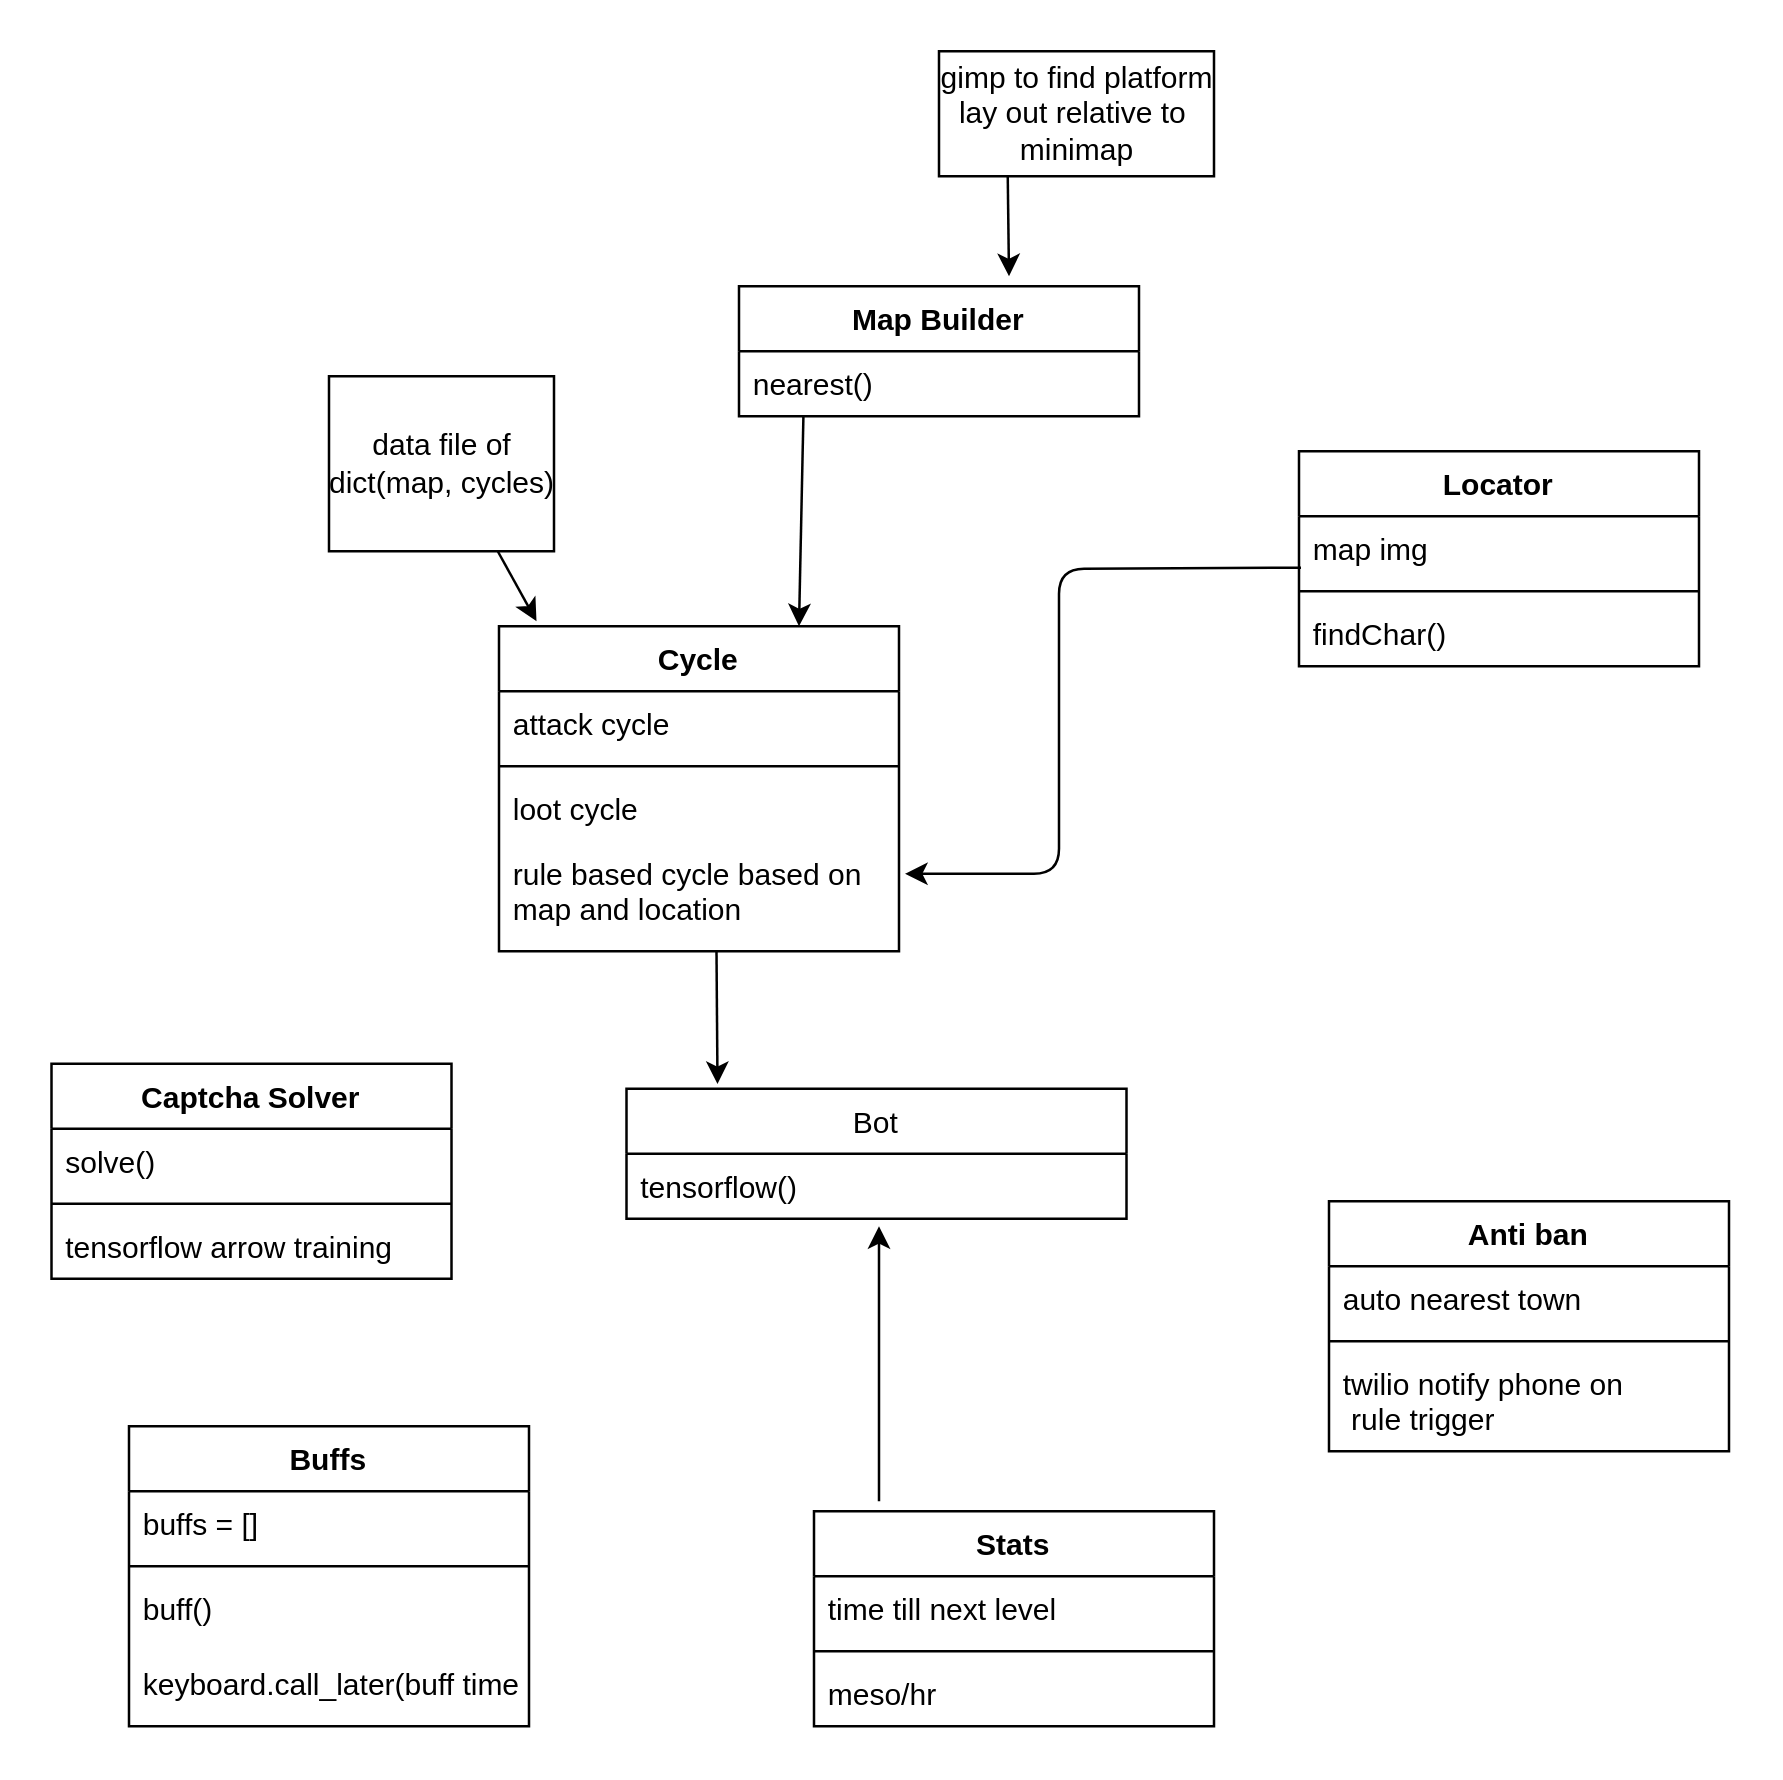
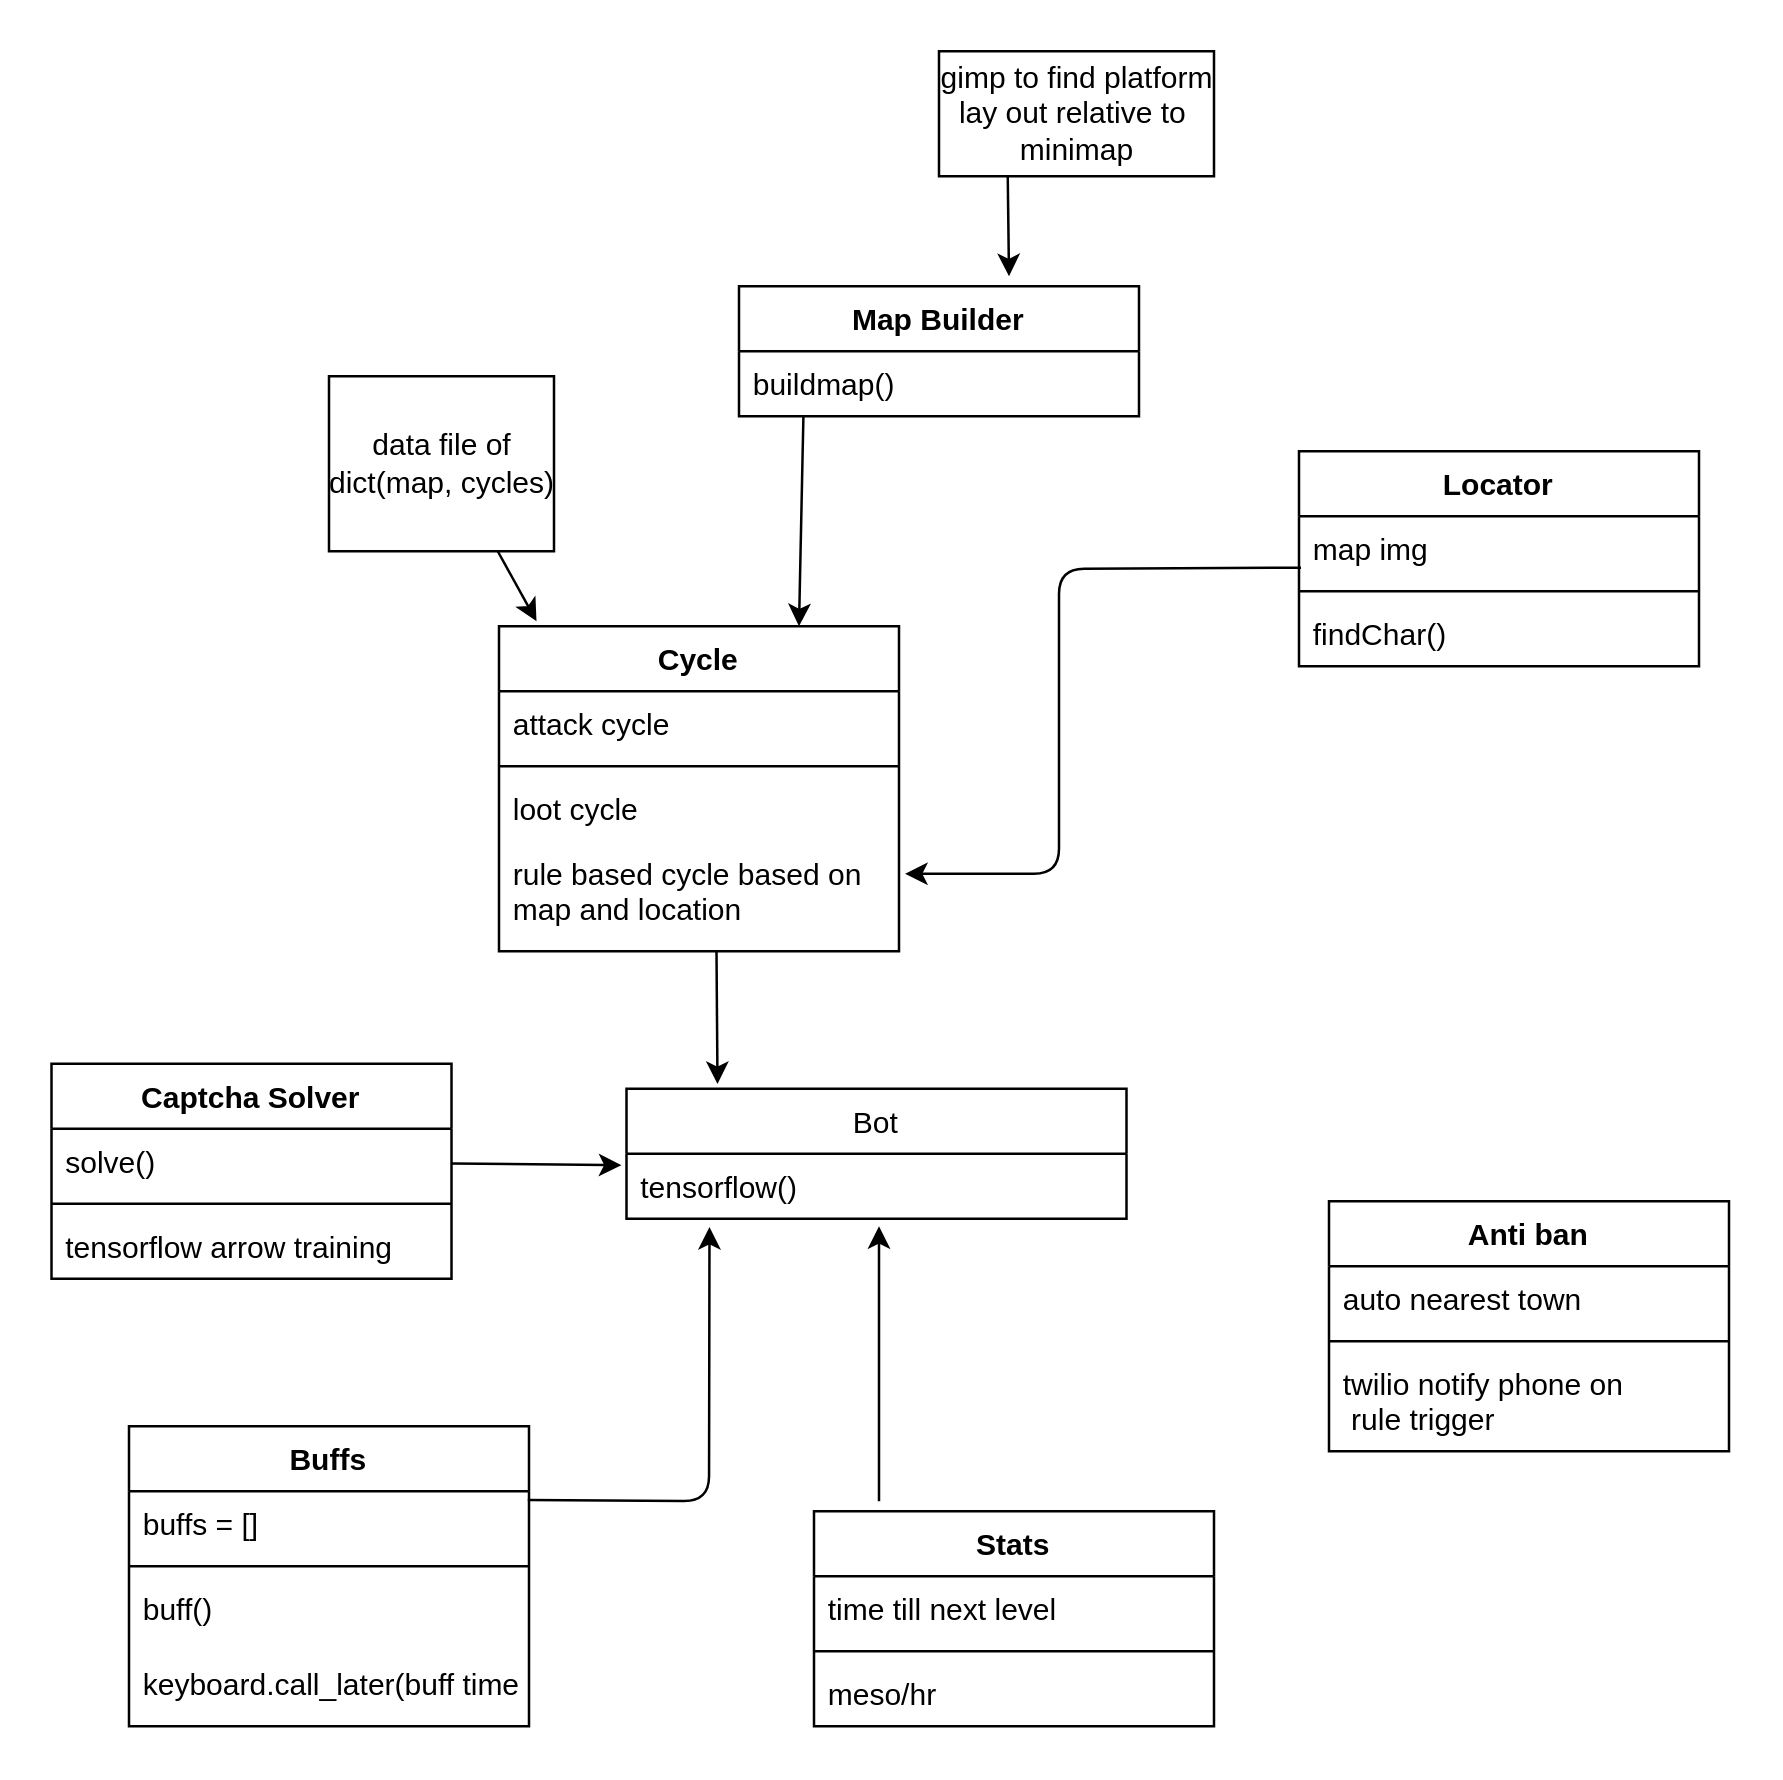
- <mxCell id="28" value="nearest()" style="text;strokeColor=none;fillColor=none;align=left;verticalAlign=top;spacingLeft=4;spacingRight=4;overflow=hidden;rotatable=0;points=[[0,0.5],[1,0.5]];portConstraint=eastwest;" vertex="1" parent="27"><mxGeometry y="26" width="160" height="26" as="geometry" /></mxCell>
+ <mxCell id="28" value="buildmap()" style="text;strokeColor=none;fillColor=none;align=left;verticalAlign=top;spacingLeft=4;spacingRight=4;overflow=hidden;rotatable=0;points=[[0,0.5],[1,0.5]];portConstraint=eastwest;" vertex="1" parent="27"><mxGeometry y="26" width="160" height="26" as="geometry" /></mxCell>
+ <mxCell id="26" value="" style="endArrow=classic;html=1;entryX=-0.01;entryY=0.177;entryDx=0;entryDy=0;entryPerimeter=0;" edge="1" parent="1" source="23" target="3"><mxGeometry width="50" height="50" relative="1" as="geometry"><mxPoint x="183" y="461" as="sourcePoint" /><mxPoint x="270" y="425" as="targetPoint" /></mxGeometry></mxCell>
+ <mxCell id="9" value="" style="endArrow=classic;html=1;exitX=0.997;exitY=0.136;exitDx=0;exitDy=0;entryX=0.166;entryY=1.126;entryDx=0;entryDy=0;entryPerimeter=0;exitPerimeter=0;" edge="1" parent="1" source="5" target="3"><mxGeometry width="50" height="50" relative="1" as="geometry"><mxPoint x="350" y="625" as="sourcePoint" /><mxPoint x="400" y="575" as="targetPoint" /><Array as="points"><mxPoint x="283" y="600" /></Array></mxGeometry></mxCell>
